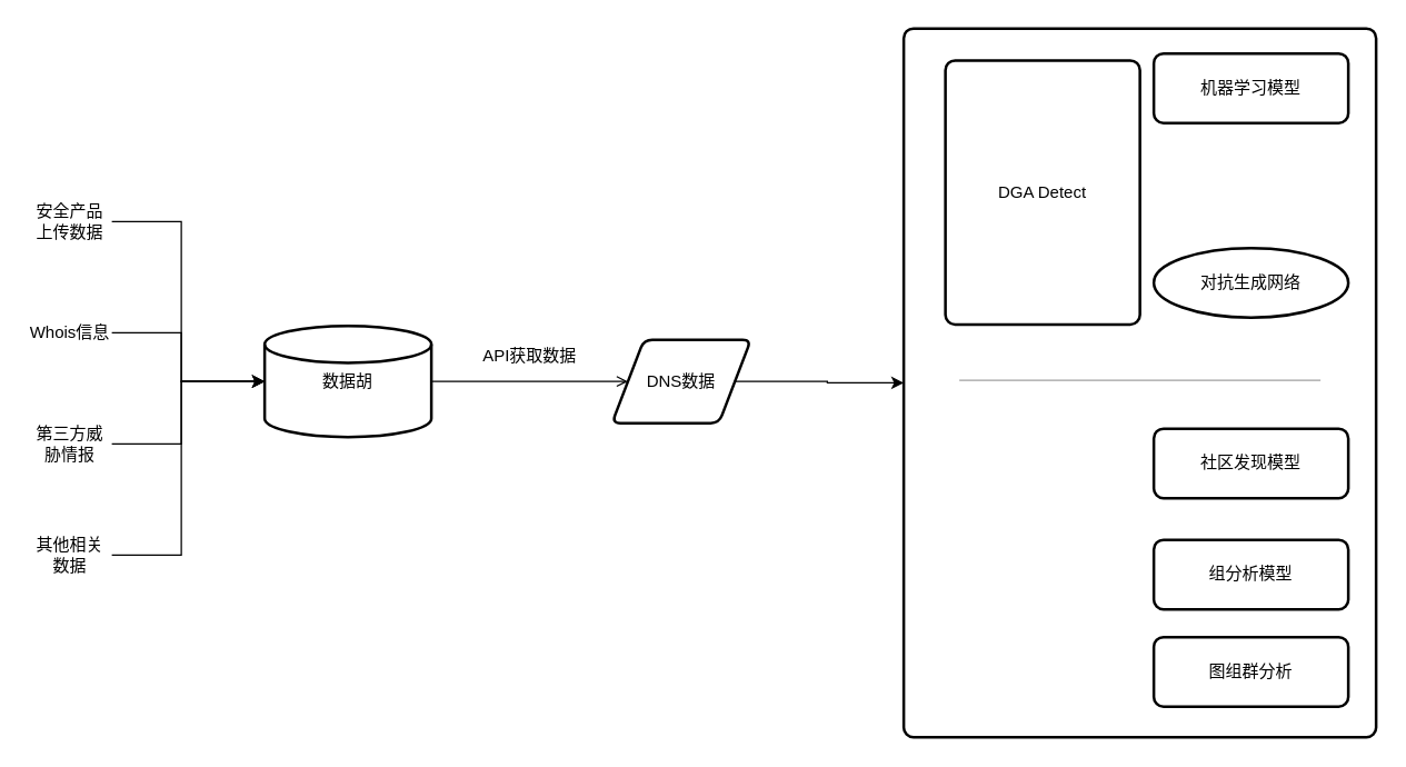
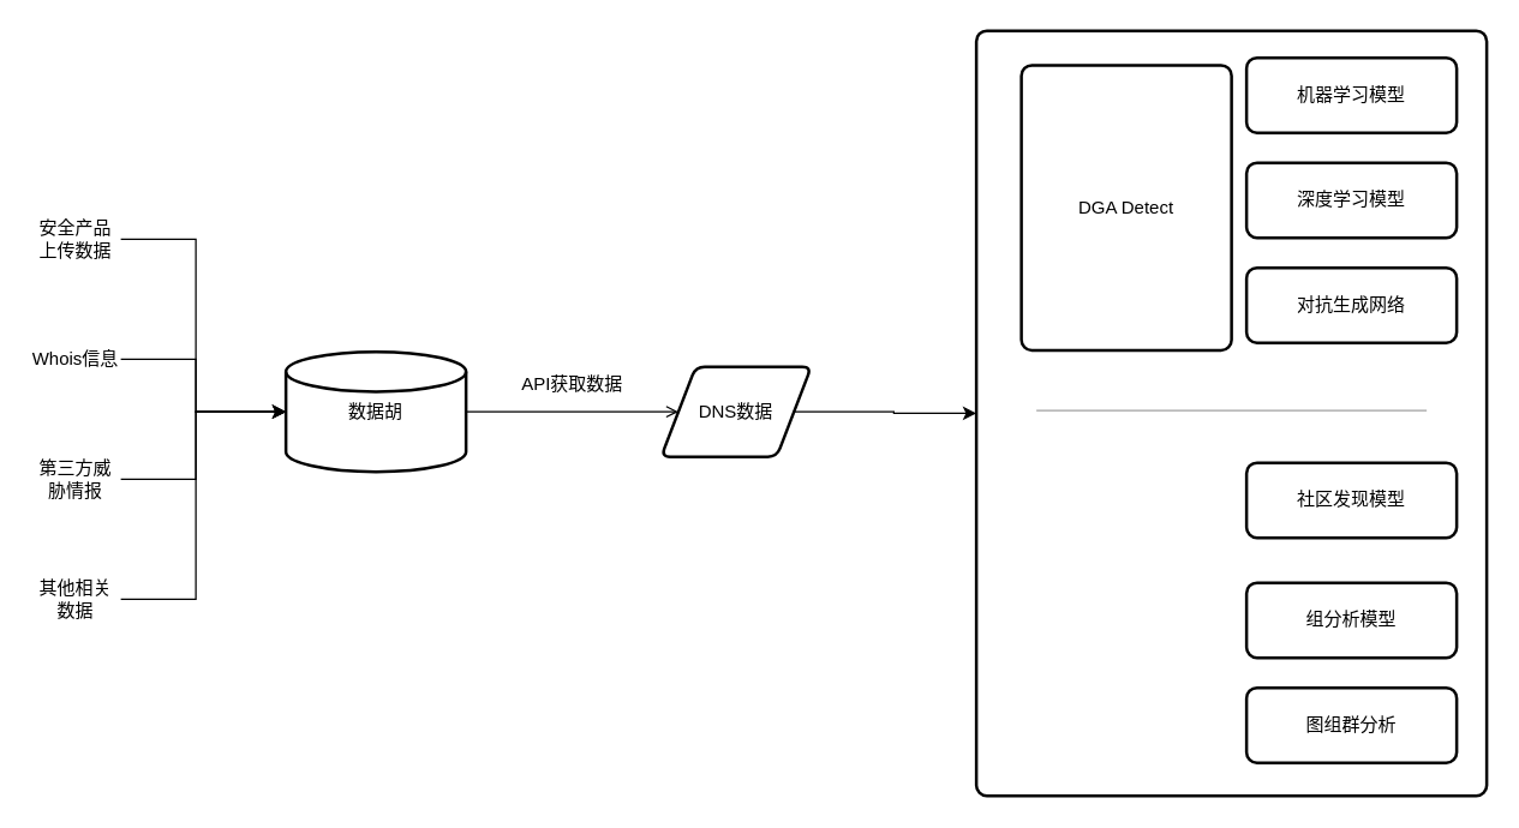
+ <mxCell id="18" value="深度学习模型" style="rounded=1;whiteSpace=wrap;html=1;absoluteArcSize=1;arcSize=14;strokeWidth=2;" vertex="1" parent="1"><mxGeometry x="830" y="108" width="140" height="50" as="geometry" /></mxCell>
- <mxCell id="19" value="对抗生成网络" style="ellipse;whiteSpace=wrap;html=1;absoluteArcSize=1;arcSize=14;strokeWidth=2;" vertex="1" parent="1"><mxGeometry x="830" y="178" width="140" height="50" as="geometry" /></mxCell>
+ <mxCell id="19" value="对抗生成网络" style="rounded=1;whiteSpace=wrap;html=1;absoluteArcSize=1;arcSize=14;strokeWidth=2;" vertex="1" parent="1"><mxGeometry x="830" y="178" width="140" height="50" as="geometry" /></mxCell>
